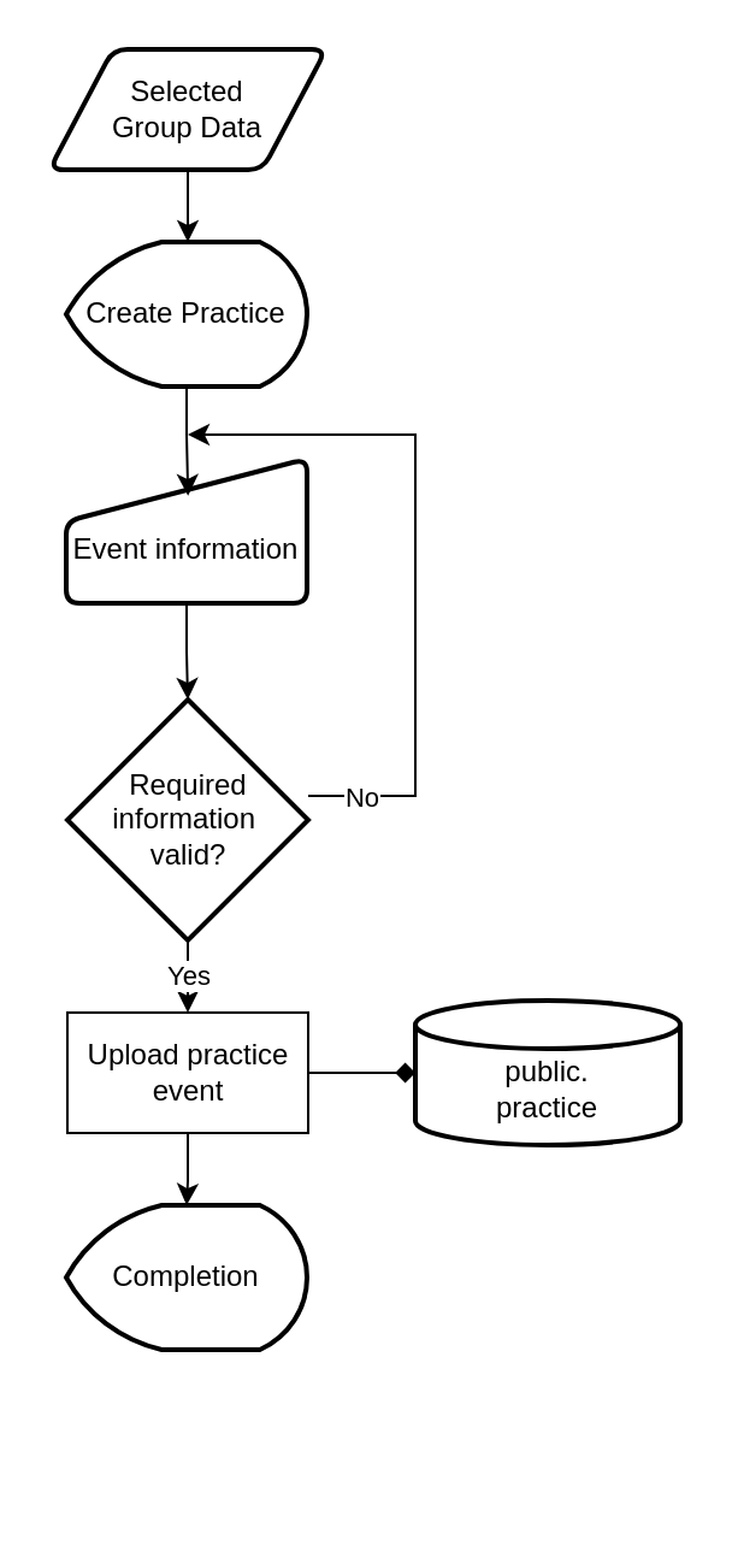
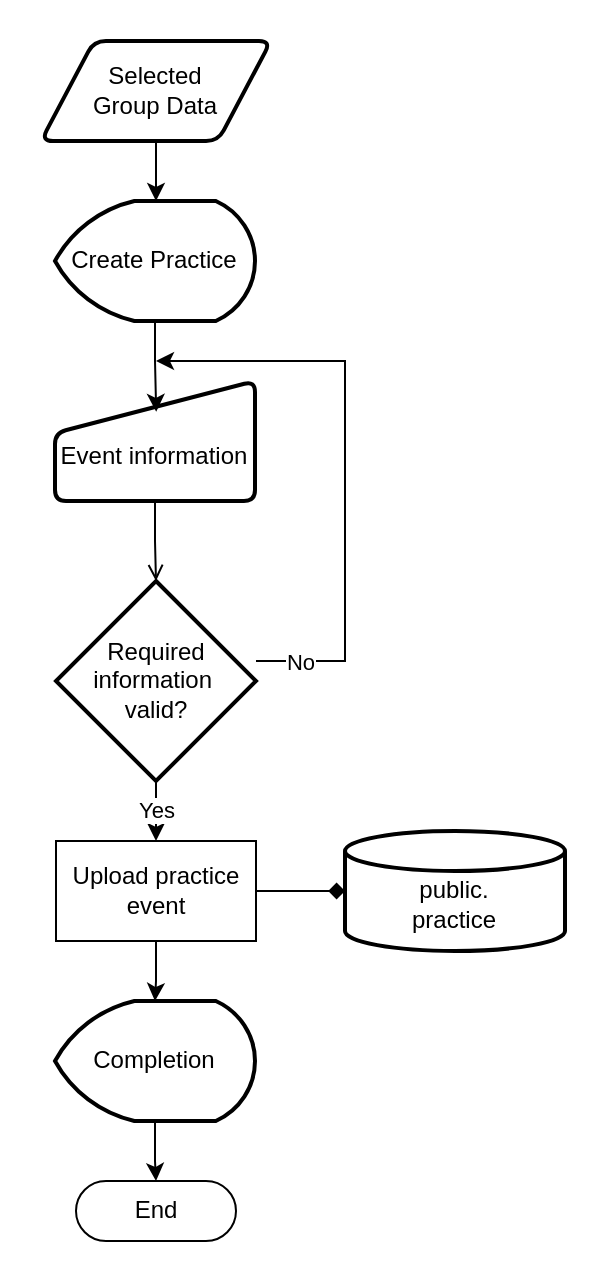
- <mxCell id="11" style="edgeStyle=orthogonalEdgeStyle;rounded=0;orthogonalLoop=1;jettySize=auto;html=1;entryX=0.5;entryY=0;entryDx=0;entryDy=0;entryPerimeter=0;" edge="1" parent="1" source="5" target="10"><mxGeometry relative="1" as="geometry" /></mxCell>
+ <mxCell id="11" style="edgeStyle=orthogonalEdgeStyle;rounded=0;orthogonalLoop=1;jettySize=auto;html=1;entryX=0.5;entryY=0;entryDx=0;entryDy=0;entryPerimeter=0;endArrow=open;" edge="1" parent="1" source="5" target="10"><mxGeometry relative="1" as="geometry" /></mxCell>
+ <mxCell id="15" style="edgeStyle=orthogonalEdgeStyle;rounded=0;orthogonalLoop=1;jettySize=auto;html=1;" edge="1" parent="1" source="16" target="18"><mxGeometry relative="1" as="geometry" /></mxCell>
+ <mxCell id="18" value="End" style="html=1;dashed=0;whiteSpace=wrap;shape=mxgraph.dfd.start" vertex="1" parent="1"><mxGeometry x="37.5" y="590" width="80" height="30" as="geometry" /></mxCell>
